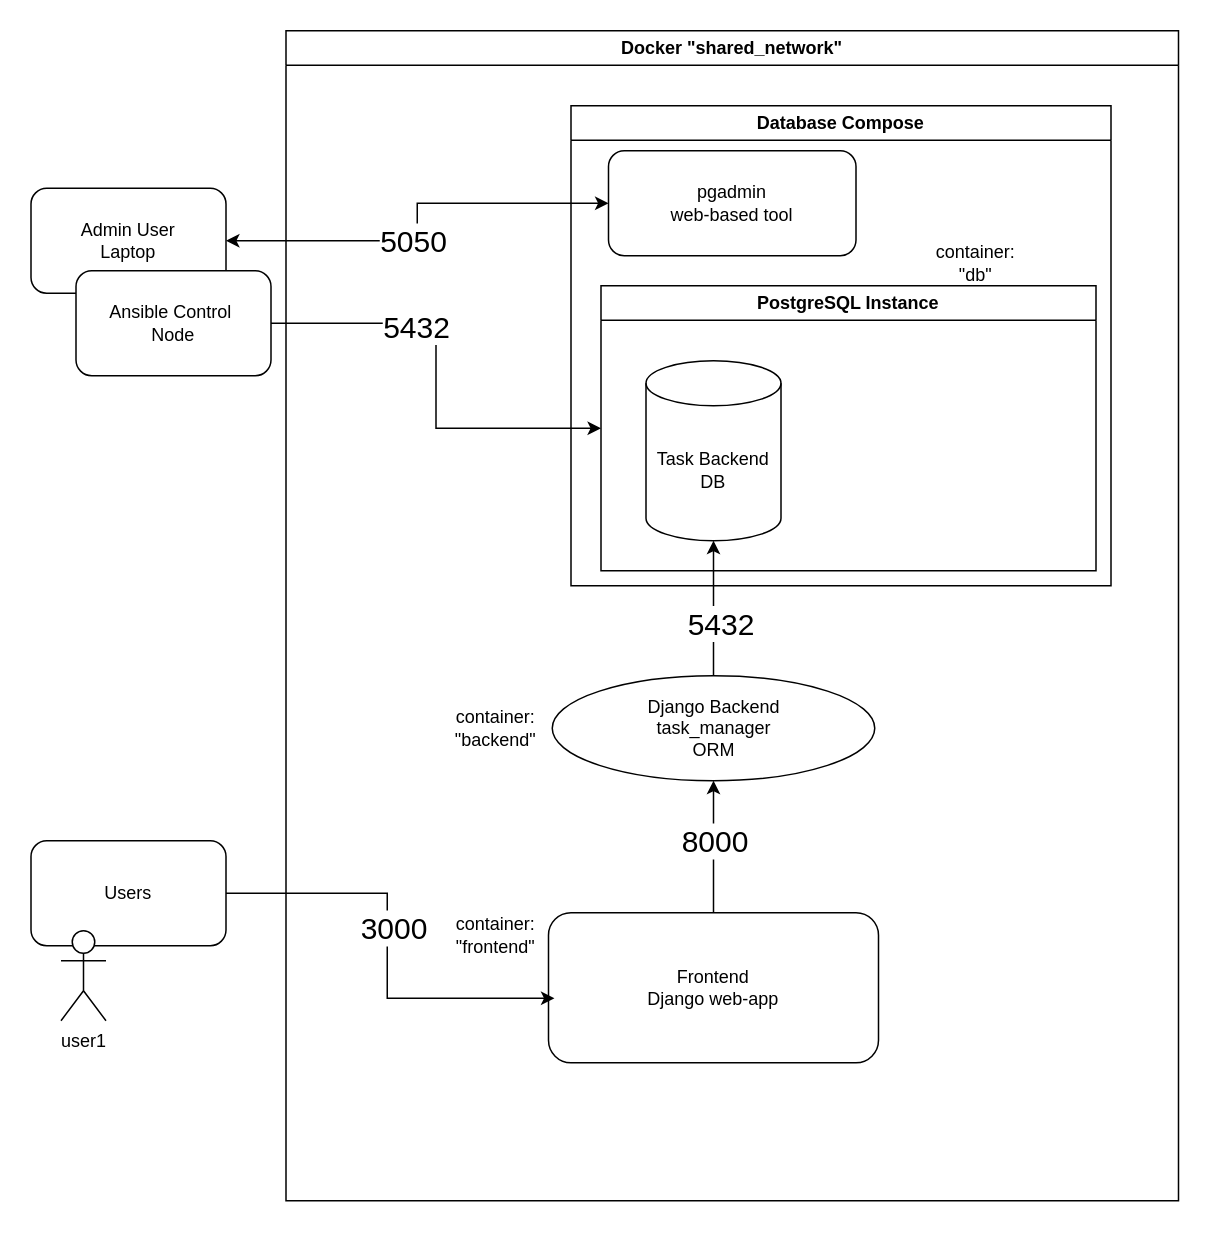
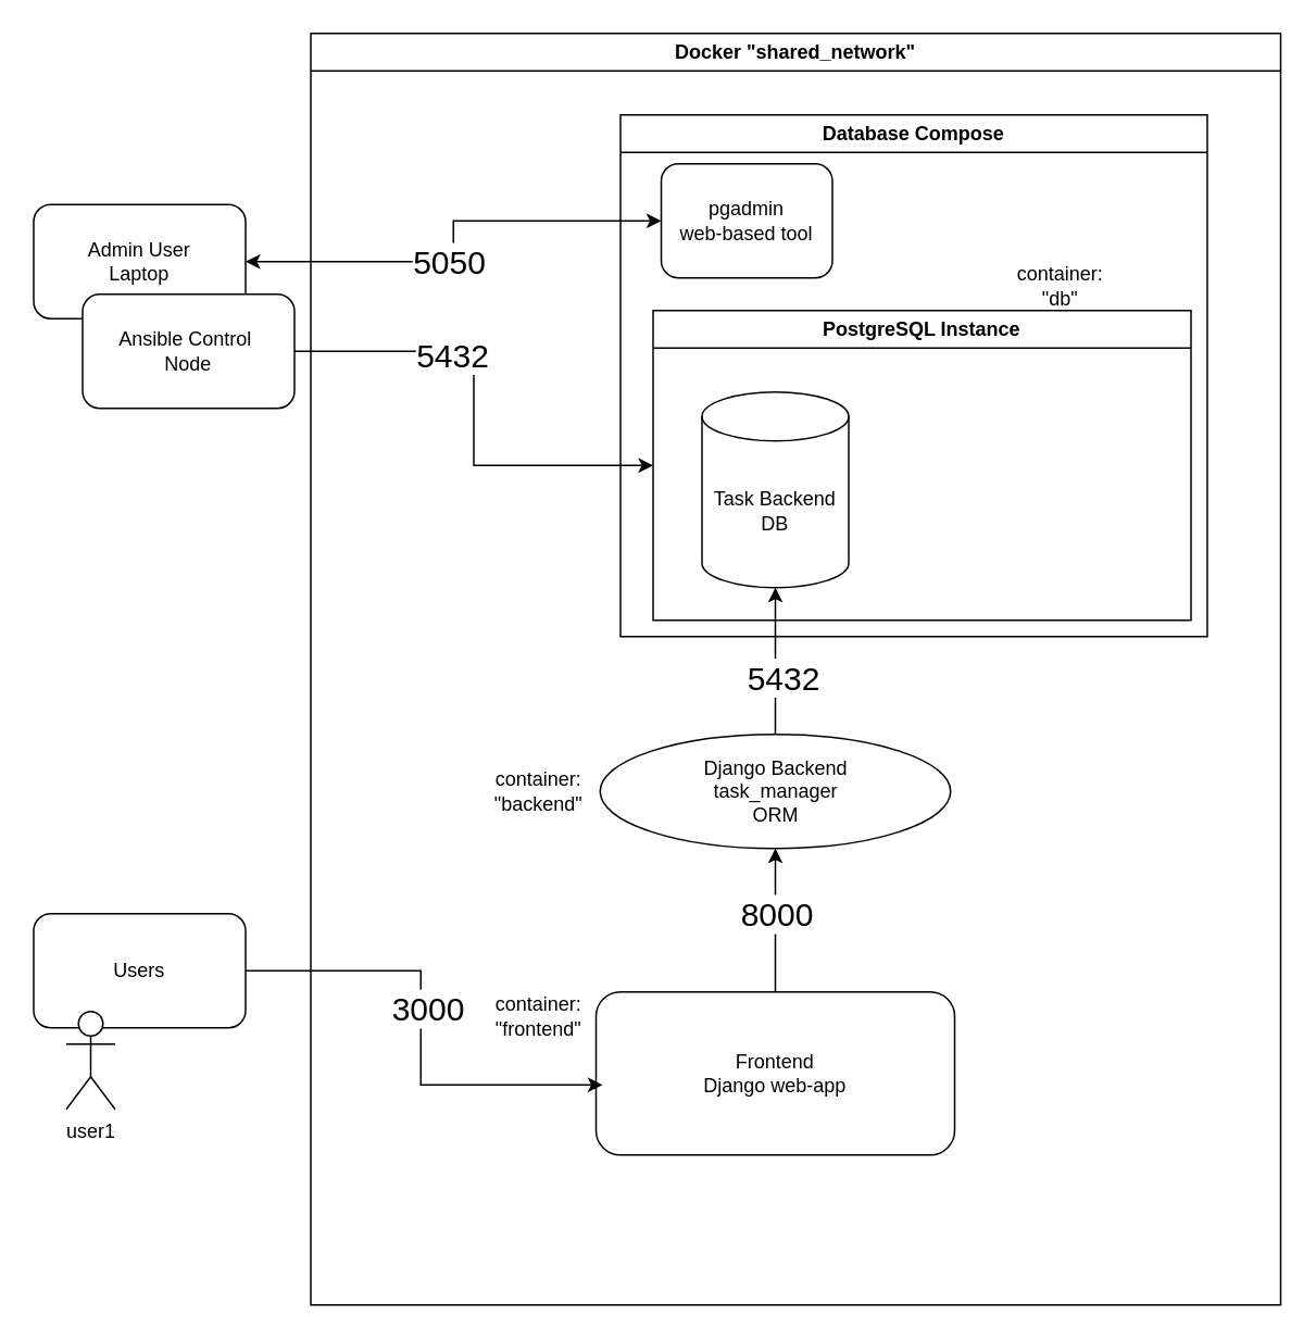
- <mxCell id="3" value="&lt;div&gt;pgadmin&lt;/div&gt;web-based tool" style="rounded=1;whiteSpace=wrap;html=1;" parent="2" vertex="1"><mxGeometry x="25" y="30" width="165" height="70" as="geometry" /></mxCell>
+ <mxCell id="3" value="&lt;div&gt;pgadmin&lt;/div&gt;web-based tool" style="rounded=1;whiteSpace=wrap;html=1;" parent="2" vertex="1"><mxGeometry x="25" y="30" width="105" height="70" as="geometry" /></mxCell>
